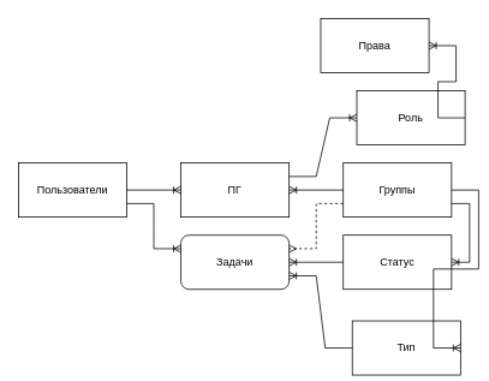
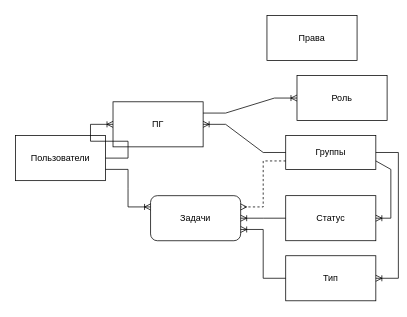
- <mxCell id="20" value="" style="edgeStyle=entityRelationEdgeStyle;fontSize=12;html=1;endArrow=ERoneToMany;rounded=0;strokeColor=default;exitX=1;exitY=0.5;exitDx=0;exitDy=0;entryX=1;entryY=0.5;entryDx=0;entryDy=0;" edge="1" parent="1" source="17" target="19"><mxGeometry width="100" height="100" relative="1" as="geometry"><mxPoint x="240" y="330" as="sourcePoint" /><mxPoint x="340" y="230" as="targetPoint" /></mxGeometry></mxCell>
- <mxCell id="5" value="ПГ" style="rounded=0;whiteSpace=wrap;html=1;" vertex="1" parent="1"><mxGeometry x="200" y="180" width="120" height="60" as="geometry" /></mxCell>
+ <mxCell id="5" value="ПГ" style="rounded=0;whiteSpace=wrap;html=1;" vertex="1" parent="1"><mxGeometry x="150" y="135" width="120" height="60" as="geometry" /></mxCell>
- <mxCell id="3" value="Группы" style="rounded=0;whiteSpace=wrap;html=1;" vertex="1" parent="1"><mxGeometry x="380" y="180" width="120" height="60" as="geometry" /></mxCell>
+ <mxCell id="3" value="Группы" style="rounded=0;whiteSpace=wrap;html=1;" vertex="1" parent="1"><mxGeometry x="380" y="180" width="120" height="45" as="geometry" /></mxCell>
- <mxCell id="14" value="Тип" style="rounded=0;whiteSpace=wrap;html=1;" vertex="1" parent="1"><mxGeometry x="390" y="355" width="120" height="60" as="geometry" /></mxCell>
+ <mxCell id="14" value="Тип" style="rounded=0;whiteSpace=wrap;html=1;" vertex="1" parent="1"><mxGeometry x="380" y="340" width="120" height="60" as="geometry" /></mxCell>
